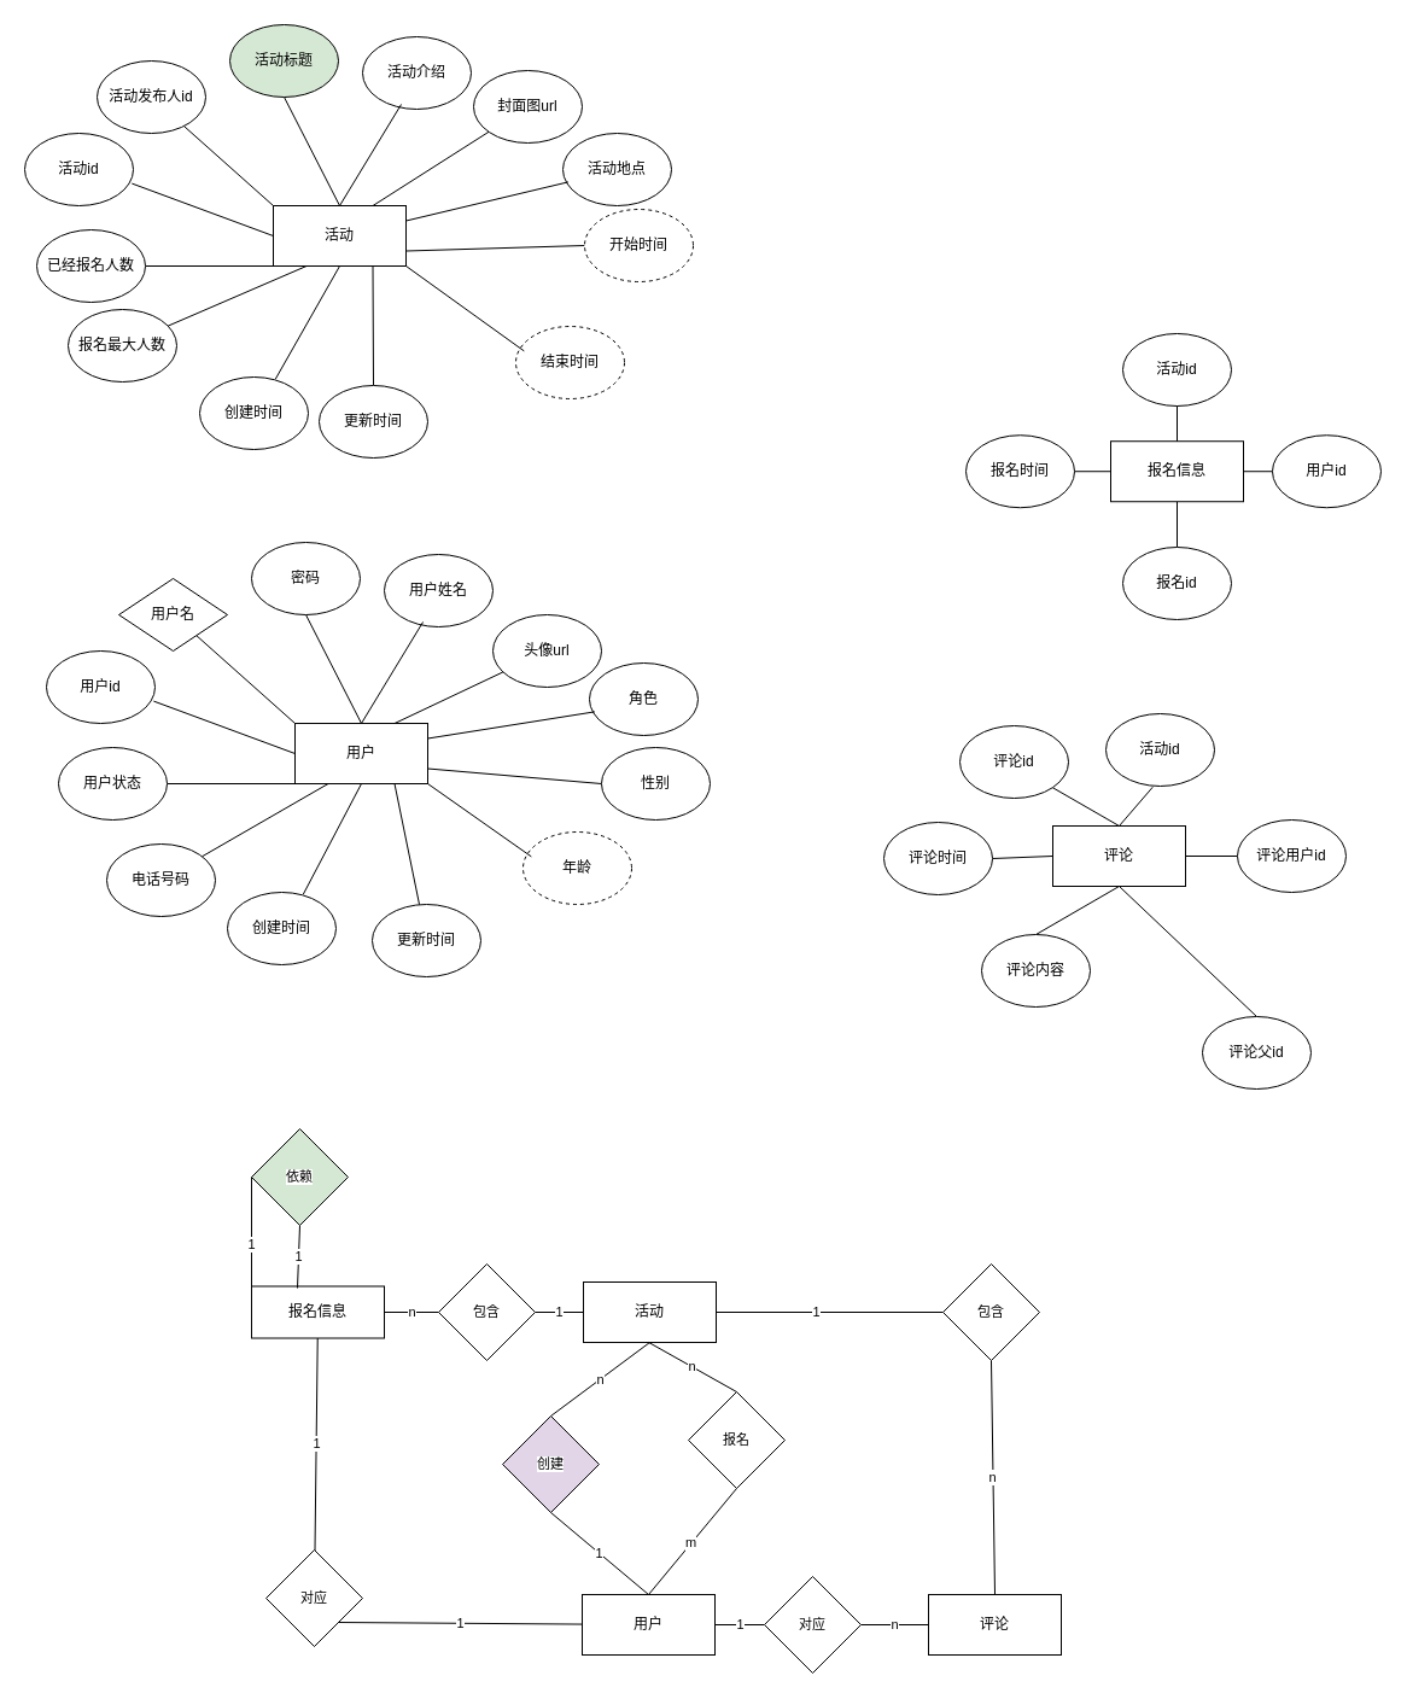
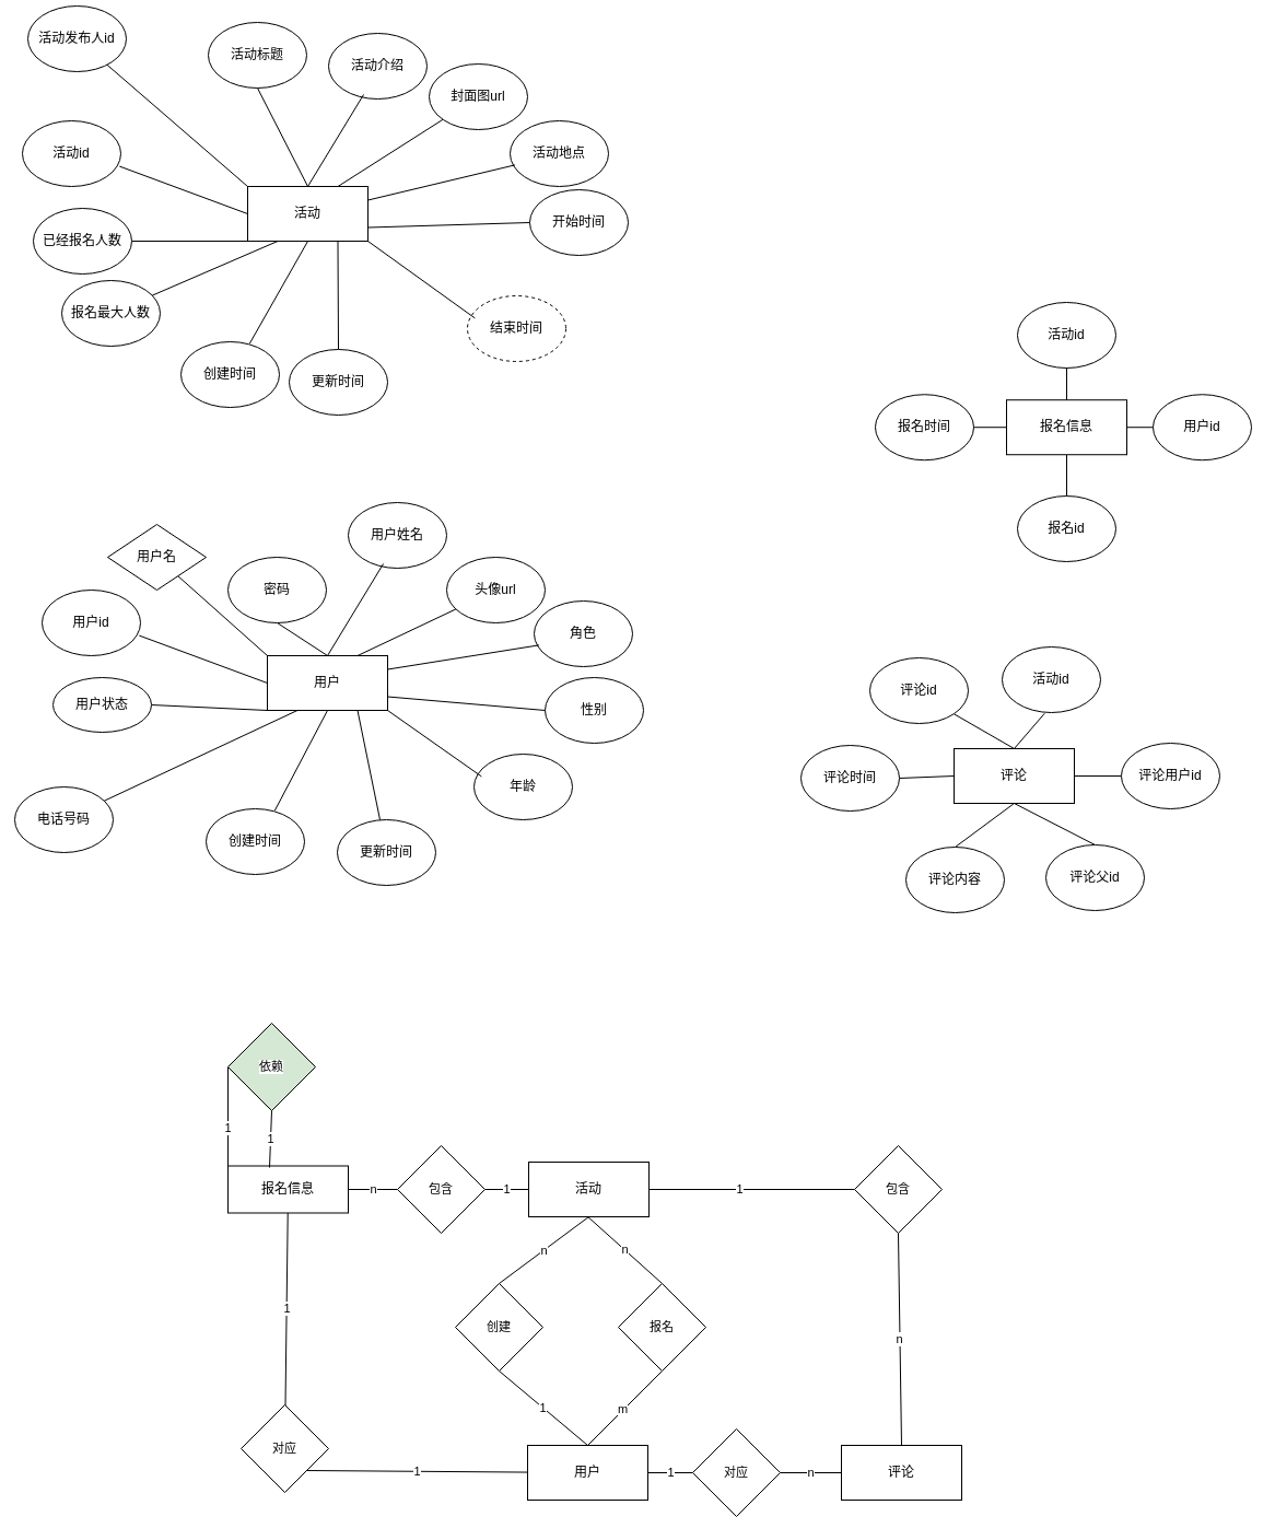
- <mxCell id="11" value="活动标题" style="ellipse;whiteSpace=wrap;html=1;fillColor=#d5e8d4;" vertex="1" parent="1"><mxGeometry x="190" y="20" width="90" height="60" as="geometry" /></mxCell>
+ <mxCell id="11" value="活动标题" style="ellipse;whiteSpace=wrap;html=1;" vertex="1" parent="1"><mxGeometry x="190" y="20" width="90" height="60" as="geometry" /></mxCell>
- <mxCell id="9" value="活动发布人id" style="ellipse;whiteSpace=wrap;html=1;" vertex="1" parent="1"><mxGeometry x="80" y="50" width="90" height="60" as="geometry" /></mxCell>
+ <mxCell id="9" value="活动发布人id" style="ellipse;whiteSpace=wrap;html=1;" vertex="1" parent="1"><mxGeometry x="25" y="5" width="90" height="60" as="geometry" /></mxCell>
- <mxCell id="17" value="开始时间" style="ellipse;whiteSpace=wrap;html=1;dashed=1;" vertex="1" parent="1"><mxGeometry x="484" y="173" width="90" height="60" as="geometry" /></mxCell>
+ <mxCell id="17" value="开始时间" style="ellipse;whiteSpace=wrap;html=1;" vertex="1" parent="1"><mxGeometry x="484" y="173" width="90" height="60" as="geometry" /></mxCell>
- <mxCell id="62" value="密码" style="ellipse;whiteSpace=wrap;html=1;" vertex="1" parent="1"><mxGeometry x="208" y="449" width="90" height="60" as="geometry" /></mxCell>
+ <mxCell id="62" value="密码" style="ellipse;whiteSpace=wrap;html=1;" vertex="1" parent="1"><mxGeometry x="208" y="509" width="90" height="60" as="geometry" /></mxCell>
- <mxCell id="69" value="用户状态" style="ellipse;whiteSpace=wrap;html=1;" vertex="1" parent="1"><mxGeometry x="48" y="619" width="90" height="60" as="geometry" /></mxCell>
+ <mxCell id="69" value="用户状态" style="ellipse;whiteSpace=wrap;html=1;" vertex="1" parent="1"><mxGeometry x="48" y="619" width="90" height="50" as="geometry" /></mxCell>
- <mxCell id="63" value="年龄" style="ellipse;whiteSpace=wrap;html=1;dashed=1;" vertex="1" parent="1"><mxGeometry x="433" y="689" width="90" height="60" as="geometry" /></mxCell>
+ <mxCell id="63" value="年龄" style="ellipse;whiteSpace=wrap;html=1;" vertex="1" parent="1"><mxGeometry x="433" y="689" width="90" height="60" as="geometry" /></mxCell>
- <mxCell id="64" value="电话号码" style="ellipse;whiteSpace=wrap;html=1;" vertex="1" parent="1"><mxGeometry x="88" y="699" width="90" height="60" as="geometry" /></mxCell>
+ <mxCell id="64" value="电话号码" style="ellipse;whiteSpace=wrap;html=1;" vertex="1" parent="1"><mxGeometry x="13" y="719" width="90" height="60" as="geometry" /></mxCell>
- <mxCell id="36" value="评论内容" style="ellipse;whiteSpace=wrap;html=1;" vertex="1" parent="1"><mxGeometry x="813" y="774" width="90" height="60" as="geometry" /></mxCell>
+ <mxCell id="36" value="评论内容" style="ellipse;whiteSpace=wrap;html=1;" vertex="1" parent="1"><mxGeometry x="828" y="774" width="90" height="60" as="geometry" /></mxCell>
- <mxCell id="37" value="评论父id" style="ellipse;whiteSpace=wrap;html=1;" vertex="1" parent="1"><mxGeometry x="996" y="842" width="90" height="60" as="geometry" /></mxCell>
+ <mxCell id="37" value="评论父id" style="ellipse;whiteSpace=wrap;html=1;" vertex="1" parent="1"><mxGeometry x="956" y="772" width="90" height="60" as="geometry" /></mxCell>
- <mxCell id="106" value="报名" style="rhombus;whiteSpace=wrap;html=1;fontFamily=Helvetica;fontSize=11;fontColor=default;labelBackgroundColor=default;" vertex="1" parent="1"><mxGeometry x="570" y="1153" width="80" height="80" as="geometry" /></mxCell>
+ <mxCell id="106" value="报名" style="rhombus;whiteSpace=wrap;html=1;fontFamily=Helvetica;fontSize=11;fontColor=default;labelBackgroundColor=default;" vertex="1" parent="1"><mxGeometry x="565" y="1173" width="80" height="80" as="geometry" /></mxCell>
- <mxCell id="92" value="创建" style="rhombus;whiteSpace=wrap;html=1;fontFamily=Helvetica;fontSize=11;fontColor=default;labelBackgroundColor=default;fillColor=#e1d5e7;" vertex="1" parent="1"><mxGeometry x="416" y="1173" width="80" height="80" as="geometry" /></mxCell>
+ <mxCell id="92" value="创建" style="rhombus;whiteSpace=wrap;html=1;fontFamily=Helvetica;fontSize=11;fontColor=default;labelBackgroundColor=default;" vertex="1" parent="1"><mxGeometry x="416" y="1173" width="80" height="80" as="geometry" /></mxCell>
